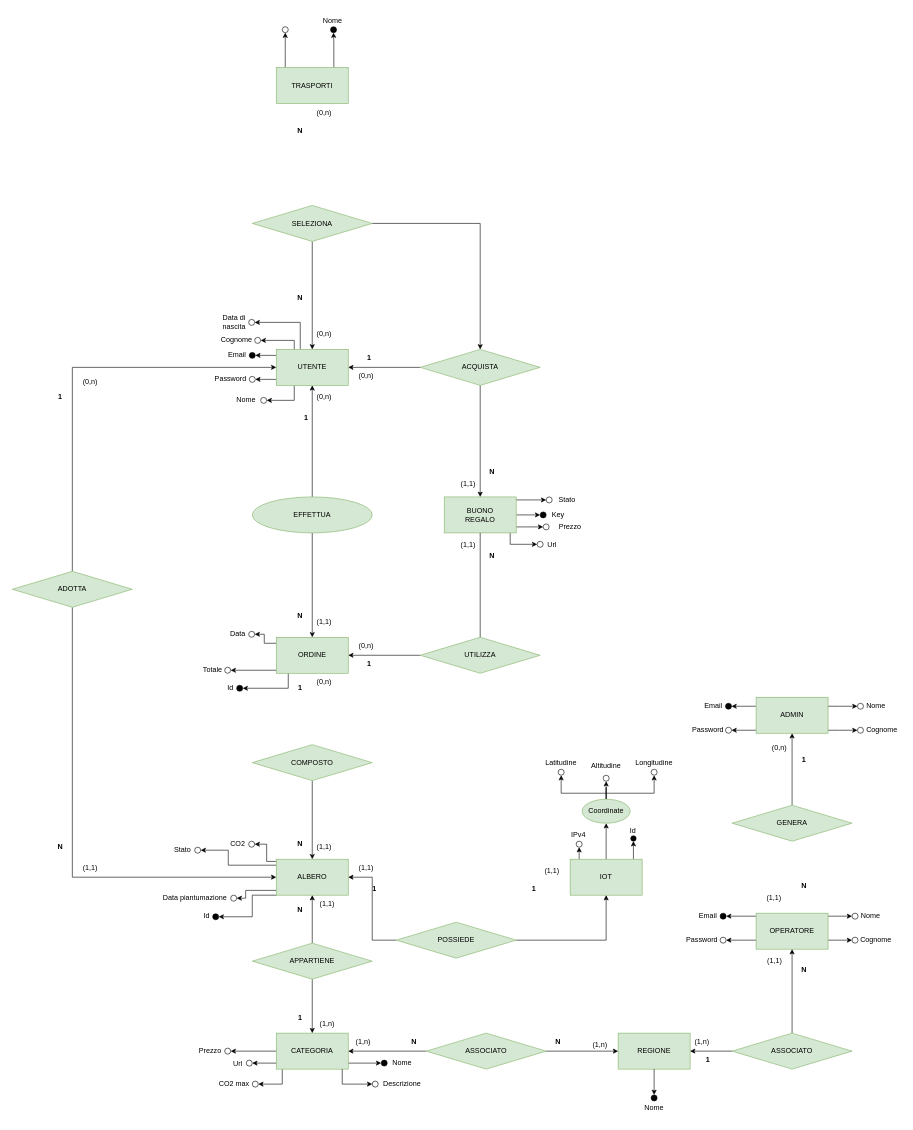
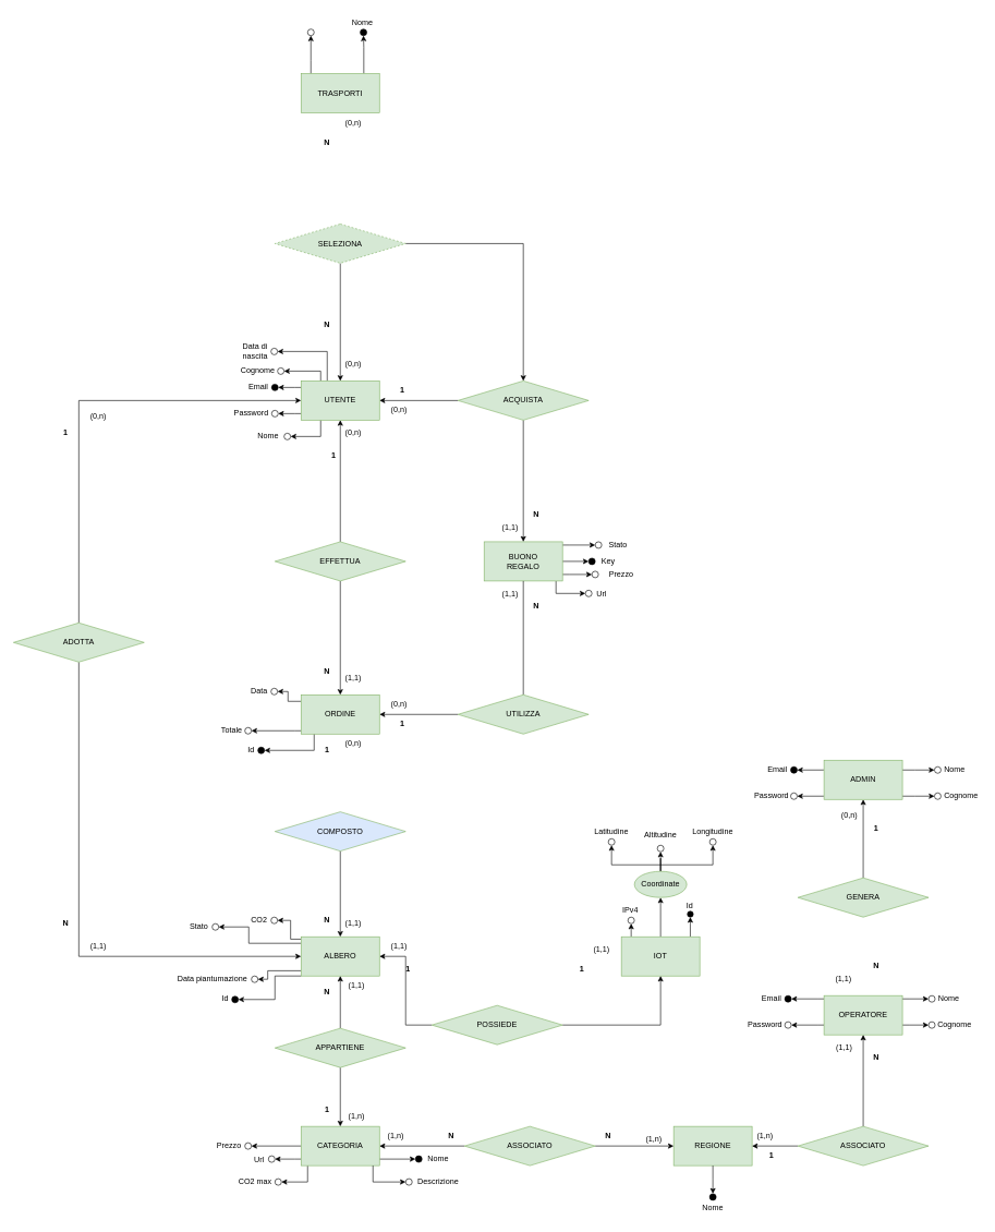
- <mxCell id="184" value="&lt;font style=&quot;vertical-align: inherit;&quot;&gt;&lt;font style=&quot;vertical-align: inherit;&quot;&gt;SELEZIONA&lt;/font&gt;&lt;/font&gt;" style="rhombus;whiteSpace=wrap;html=1;fillColor=#d5e8d4;strokeColor=#82b366;" parent="1" vertex="1"><mxGeometry x="420" y="342" width="200" height="60" as="geometry" /></mxCell>
+ <mxCell id="184" value="&lt;font style=&quot;vertical-align: inherit;&quot;&gt;&lt;font style=&quot;vertical-align: inherit;&quot;&gt;SELEZIONA&lt;/font&gt;&lt;/font&gt;" style="rhombus;whiteSpace=wrap;html=1;fillColor=#d5e8d4;strokeColor=#82b366;dashed=1;" parent="1" vertex="1"><mxGeometry x="420" y="342" width="200" height="60" as="geometry" /></mxCell>
- <mxCell id="138" value="&lt;font style=&quot;vertical-align: inherit;&quot;&gt;&lt;font style=&quot;vertical-align: inherit;&quot;&gt;EFFETTUA&lt;/font&gt;&lt;/font&gt;" style="ellipse;whiteSpace=wrap;html=1;fillColor=#d5e8d4;strokeColor=#82b366;" parent="1" vertex="1"><mxGeometry x="420" y="828" width="200" height="60" as="geometry" /></mxCell>
+ <mxCell id="138" value="&lt;font style=&quot;vertical-align: inherit;&quot;&gt;&lt;font style=&quot;vertical-align: inherit;&quot;&gt;EFFETTUA&lt;/font&gt;&lt;/font&gt;" style="rhombus;whiteSpace=wrap;html=1;fillColor=#d5e8d4;strokeColor=#82b366;" parent="1" vertex="1"><mxGeometry x="420" y="828" width="200" height="60" as="geometry" /></mxCell>
- <mxCell id="119" value="&lt;font style=&quot;vertical-align: inherit;&quot;&gt;&lt;font style=&quot;vertical-align: inherit;&quot;&gt;COMPOSTO&lt;/font&gt;&lt;/font&gt;" style="rhombus;whiteSpace=wrap;html=1;fillColor=#d5e8d4;strokeColor=#82b366;" parent="1" vertex="1"><mxGeometry x="420" y="1241" width="200" height="60" as="geometry" /></mxCell>
+ <mxCell id="119" value="&lt;font style=&quot;vertical-align: inherit;&quot;&gt;&lt;font style=&quot;vertical-align: inherit;&quot;&gt;COMPOSTO&lt;/font&gt;&lt;/font&gt;" style="rhombus;whiteSpace=wrap;html=1;fillColor=#dae8fc;strokeColor=#82b366;" parent="1" vertex="1"><mxGeometry x="420" y="1241" width="200" height="60" as="geometry" /></mxCell>
